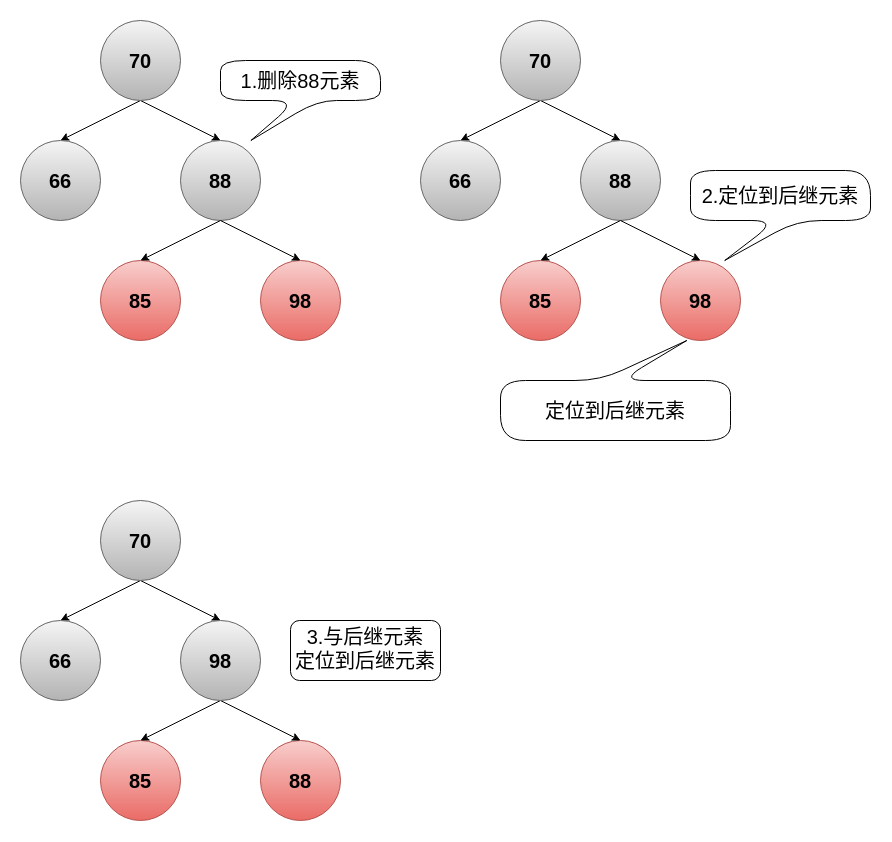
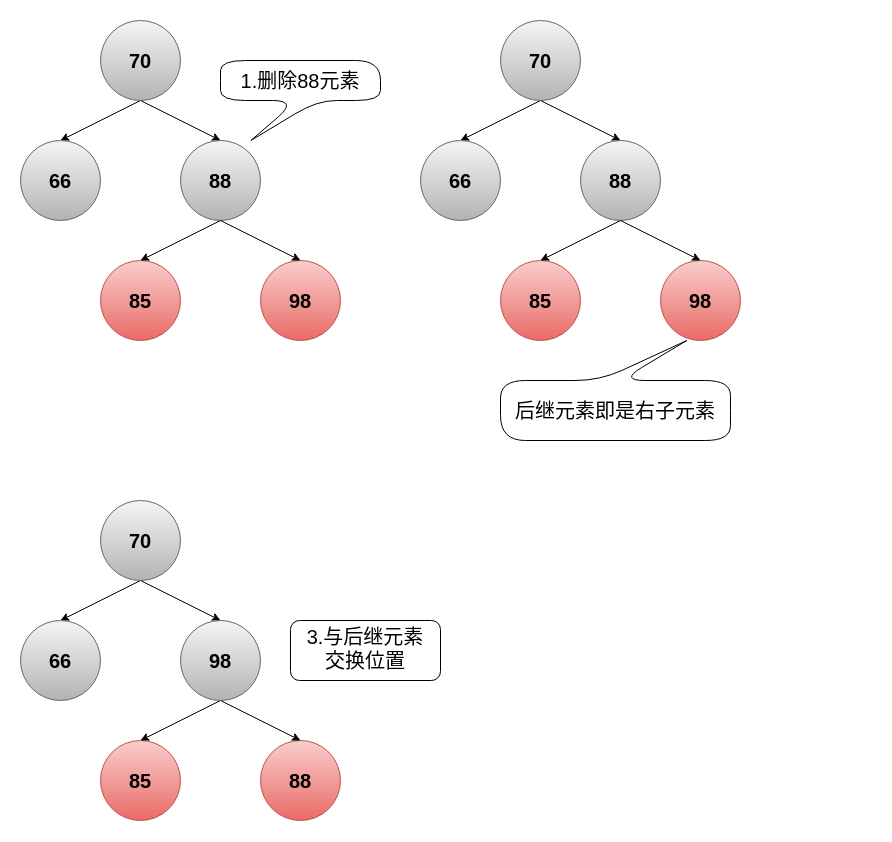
- <mxCell id="21" value="2.定位到后继元素" style="shape=callout;whiteSpace=wrap;html=1;perimeter=calloutPerimeter;fontSize=20;rounded=1;arcSize=50;position2=0.19;size=40;position=0.48;direction=east;" vertex="1" parent="1"><mxGeometry x="690" y="170" width="180" height="90" as="geometry" /></mxCell>
- <mxCell id="22" value="定位到后继元素" style="shape=callout;whiteSpace=wrap;html=1;perimeter=calloutPerimeter;fontSize=20;rounded=1;arcSize=50;position2=0.19;size=40;position=0.48;direction=west;" vertex="1" parent="1"><mxGeometry x="500" y="340" width="230" height="100" as="geometry" /></mxCell>
+ <mxCell id="22" value="后继元素即是右子元素" style="shape=callout;whiteSpace=wrap;html=1;perimeter=calloutPerimeter;fontSize=20;rounded=1;arcSize=50;position2=0.19;size=40;position=0.48;direction=west;" vertex="1" parent="1"><mxGeometry x="500" y="340" width="230" height="100" as="geometry" /></mxCell>
- <mxCell id="32" value="3.与后继元素&lt;br&gt;定位到后继元素" style="rounded=1;whiteSpace=wrap;html=1;fontSize=20;fillStyle=auto;spacing=2;spacingTop=0;spacingBottom=4;" vertex="1" parent="1"><mxGeometry x="290" y="620" width="150" height="60" as="geometry" /></mxCell>
+ <mxCell id="32" value="3.与后继元素&lt;br&gt;交换位置" style="rounded=1;whiteSpace=wrap;html=1;fontSize=20;fillStyle=auto;spacing=2;spacingTop=0;spacingBottom=4;" vertex="1" parent="1"><mxGeometry x="290" y="620" width="150" height="60" as="geometry" /></mxCell>
